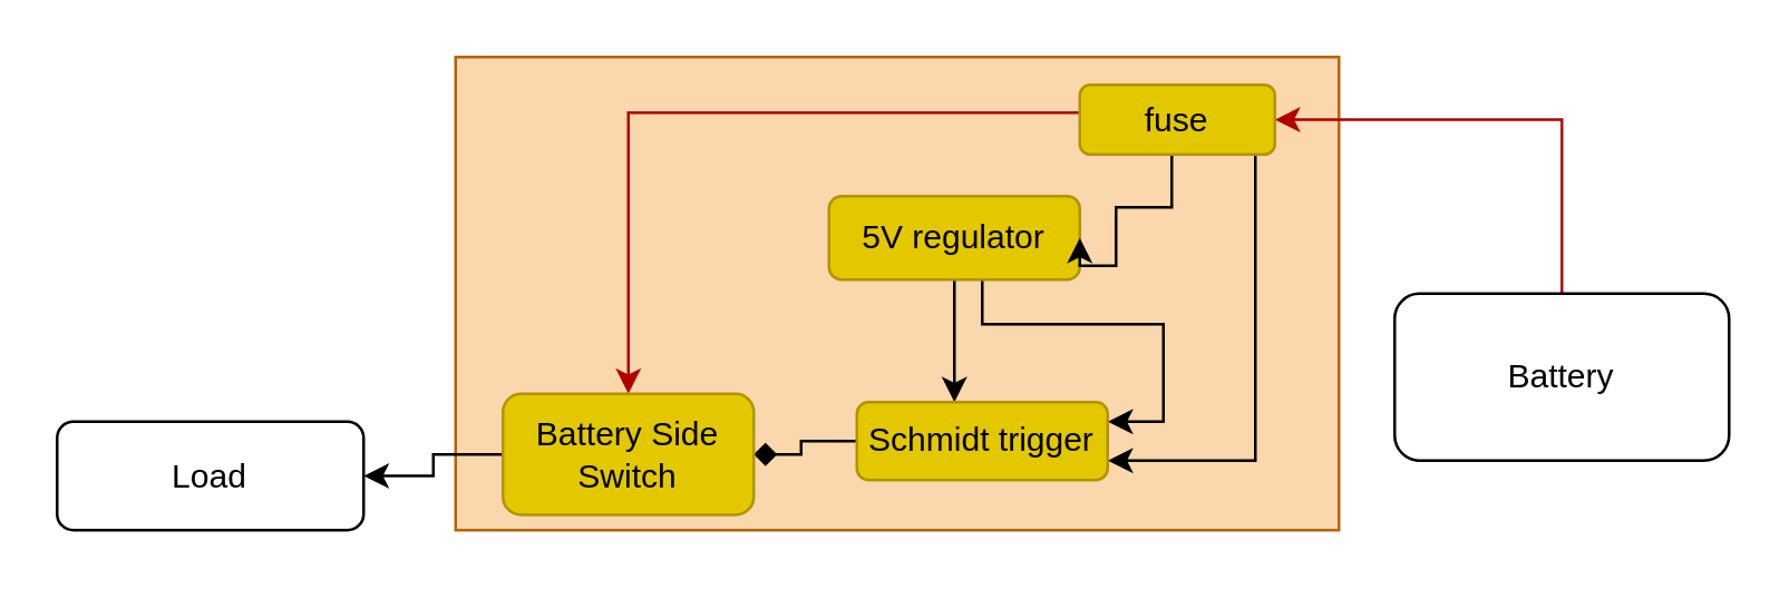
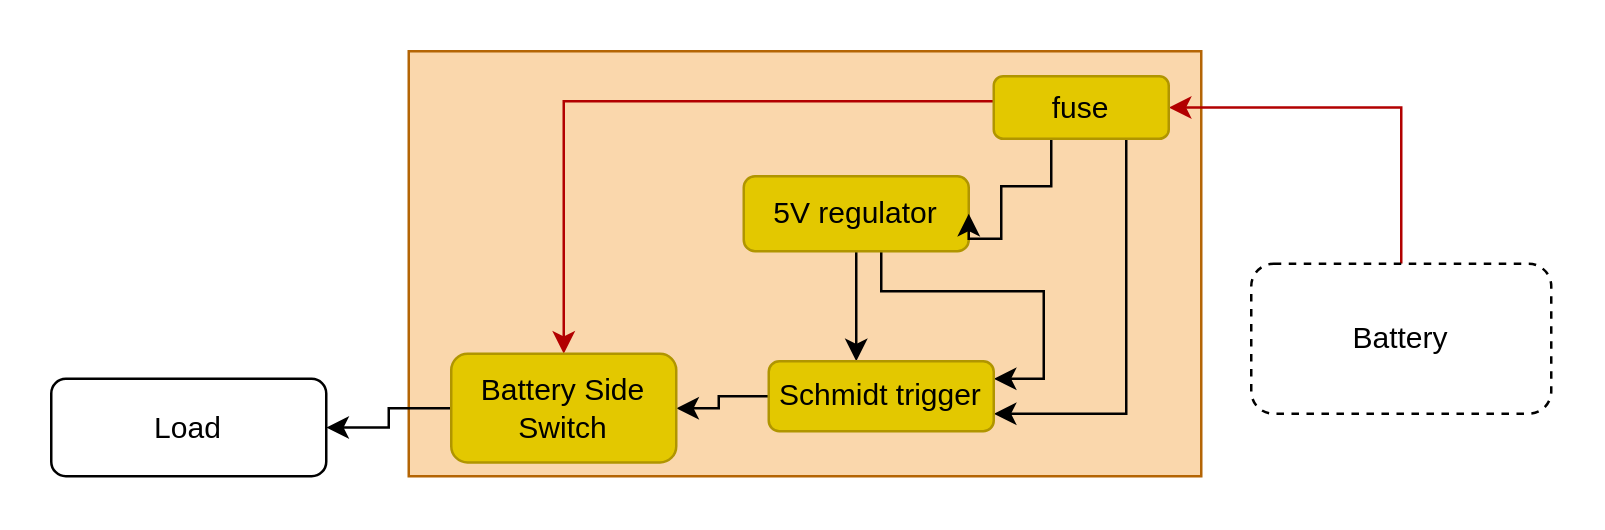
- <mxCell id="11" value="fuse" style="rounded=1;whiteSpace=wrap;html=1;fillColor=#e3c800;strokeColor=#B09500;fontColor=#000000;" vertex="1" parent="1"><mxGeometry x="387" y="30" width="70" height="25" as="geometry" /></mxCell>
+ <mxCell id="11" value="fuse" style="rounded=1;whiteSpace=wrap;html=1;fillColor=#e3c800;strokeColor=#B09500;fontColor=#000000;" vertex="1" parent="1"><mxGeometry x="397" y="30" width="70" height="25" as="geometry" /></mxCell>
- <mxCell id="7" value="Battery" style="rounded=1;whiteSpace=wrap;html=1;" vertex="1" parent="1"><mxGeometry x="500" y="105" width="120" height="60" as="geometry" /></mxCell>
+ <mxCell id="7" value="Battery" style="rounded=1;whiteSpace=wrap;html=1;dashed=1;" vertex="1" parent="1"><mxGeometry x="500" y="105" width="120" height="60" as="geometry" /></mxCell>
- <mxCell id="12" value="" style="edgeStyle=orthogonalEdgeStyle;rounded=0;orthogonalLoop=1;jettySize=auto;html=1;endArrow=diamond;" edge="1" parent="1" source="15" target="14"><mxGeometry relative="1" as="geometry" /></mxCell>
+ <mxCell id="12" value="" style="edgeStyle=orthogonalEdgeStyle;rounded=0;orthogonalLoop=1;jettySize=auto;html=1;" edge="1" parent="1" source="15" target="14"><mxGeometry relative="1" as="geometry" /></mxCell>
